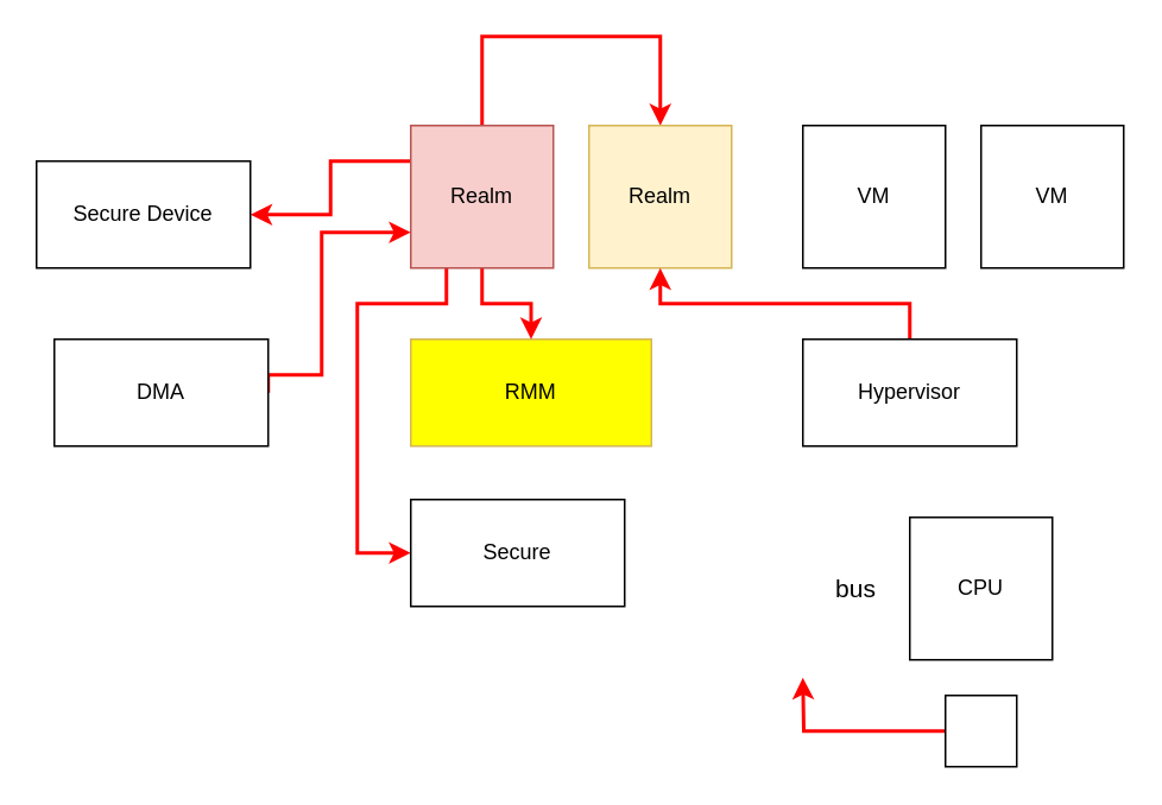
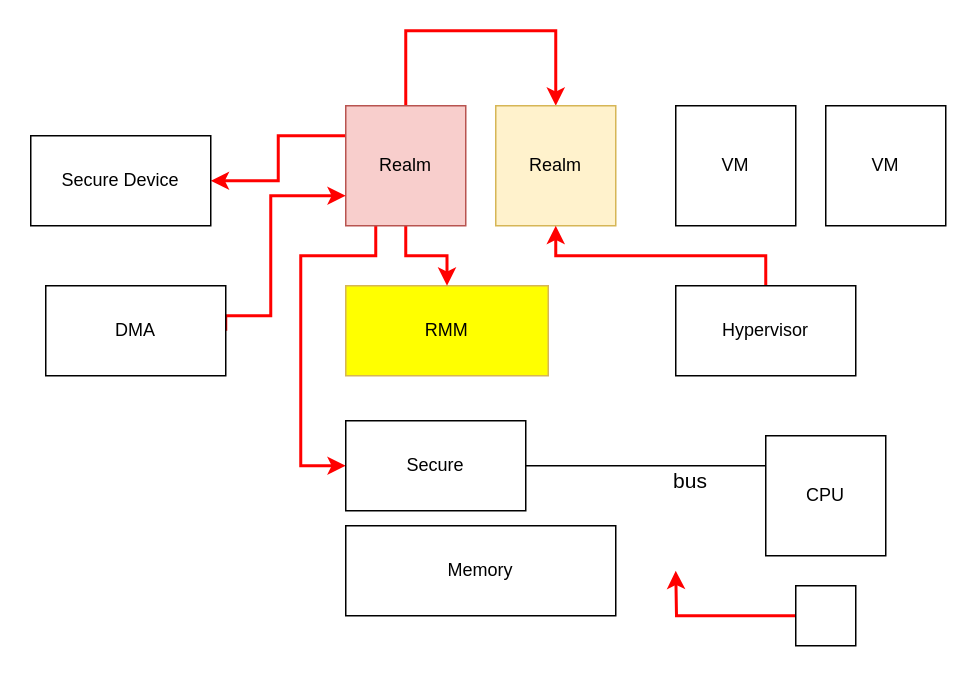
+ <mxCell id="8" style="edgeStyle=orthogonalEdgeStyle;rounded=0;orthogonalLoop=1;jettySize=auto;html=1;exitX=0;exitY=0.25;exitDx=0;exitDy=0;entryX=1;entryY=0.5;entryDx=0;entryDy=0;endArrow=none;endFill=0;" edge="1" parent="1" source="9" target="10"><mxGeometry relative="1" as="geometry" /></mxCell>
- <mxCell id="20" value="&lt;font style=&quot;font-size: 14px;&quot;&gt;bus&lt;/font&gt;" style="text;html=1;strokeColor=none;fillColor=none;align=center;verticalAlign=middle;whiteSpace=wrap;rounded=0;" vertex="1" parent="1"><mxGeometry x="450" y="312.5" width="60" height="35" as="geometry" /></mxCell>
+ <mxCell id="20" value="&lt;font style=&quot;font-size: 14px;&quot;&gt;bus&lt;/font&gt;" style="text;html=1;strokeColor=none;fillColor=none;align=center;verticalAlign=middle;whiteSpace=wrap;rounded=0;" vertex="1" parent="1"><mxGeometry x="430" y="302.5" width="60" height="35" as="geometry" /></mxCell>
+ <mxCell id="11" value="Memory" style="rounded=0;whiteSpace=wrap;html=1;" parent="1" vertex="1"><mxGeometry x="230" y="350" width="180" height="60" as="geometry" /></mxCell>
